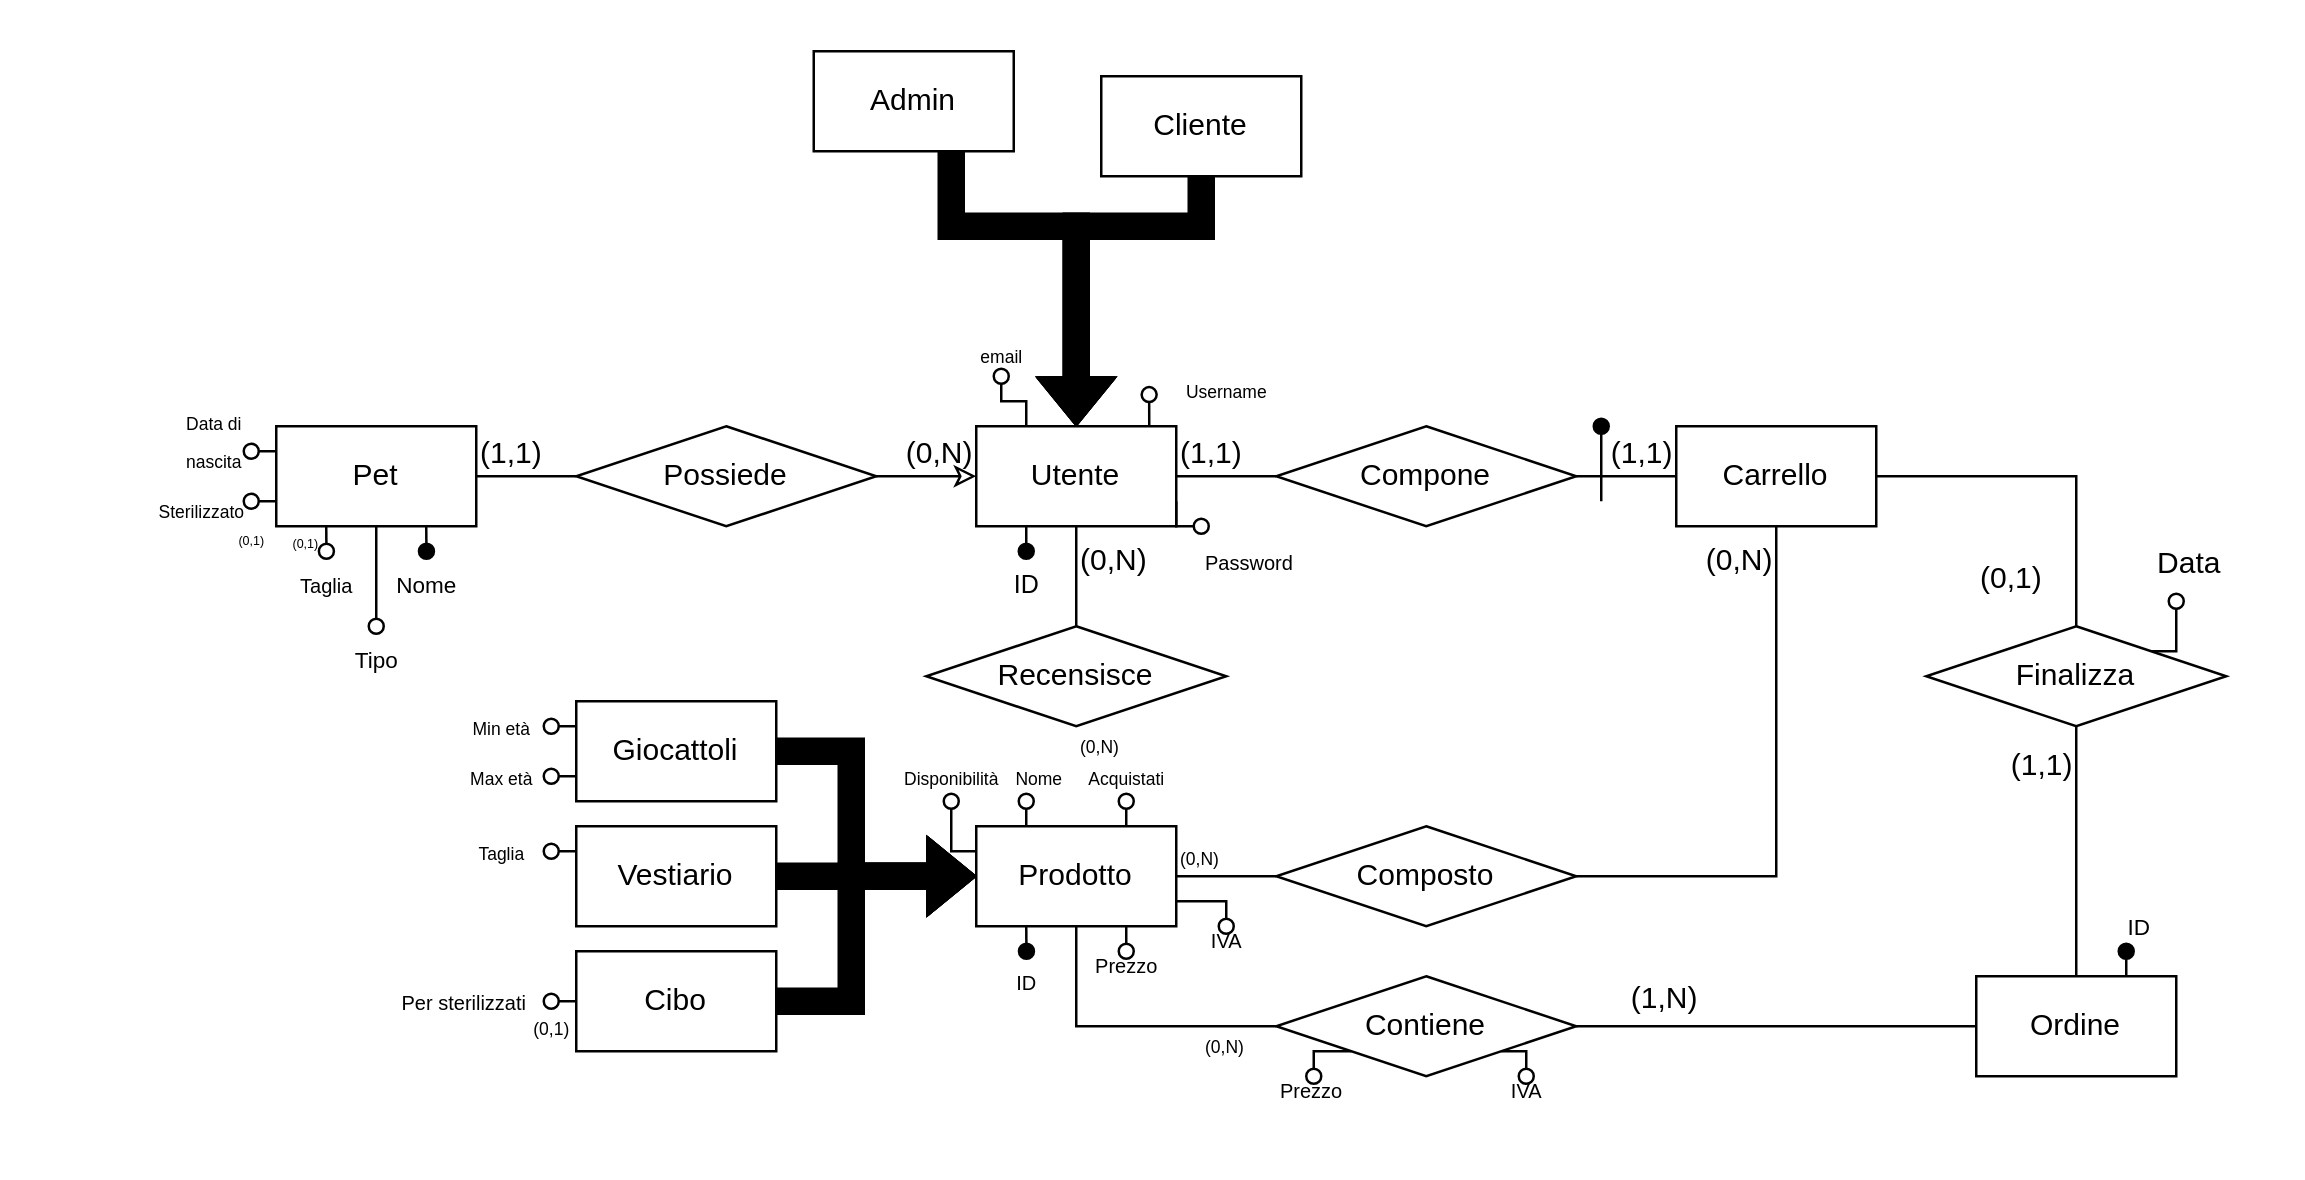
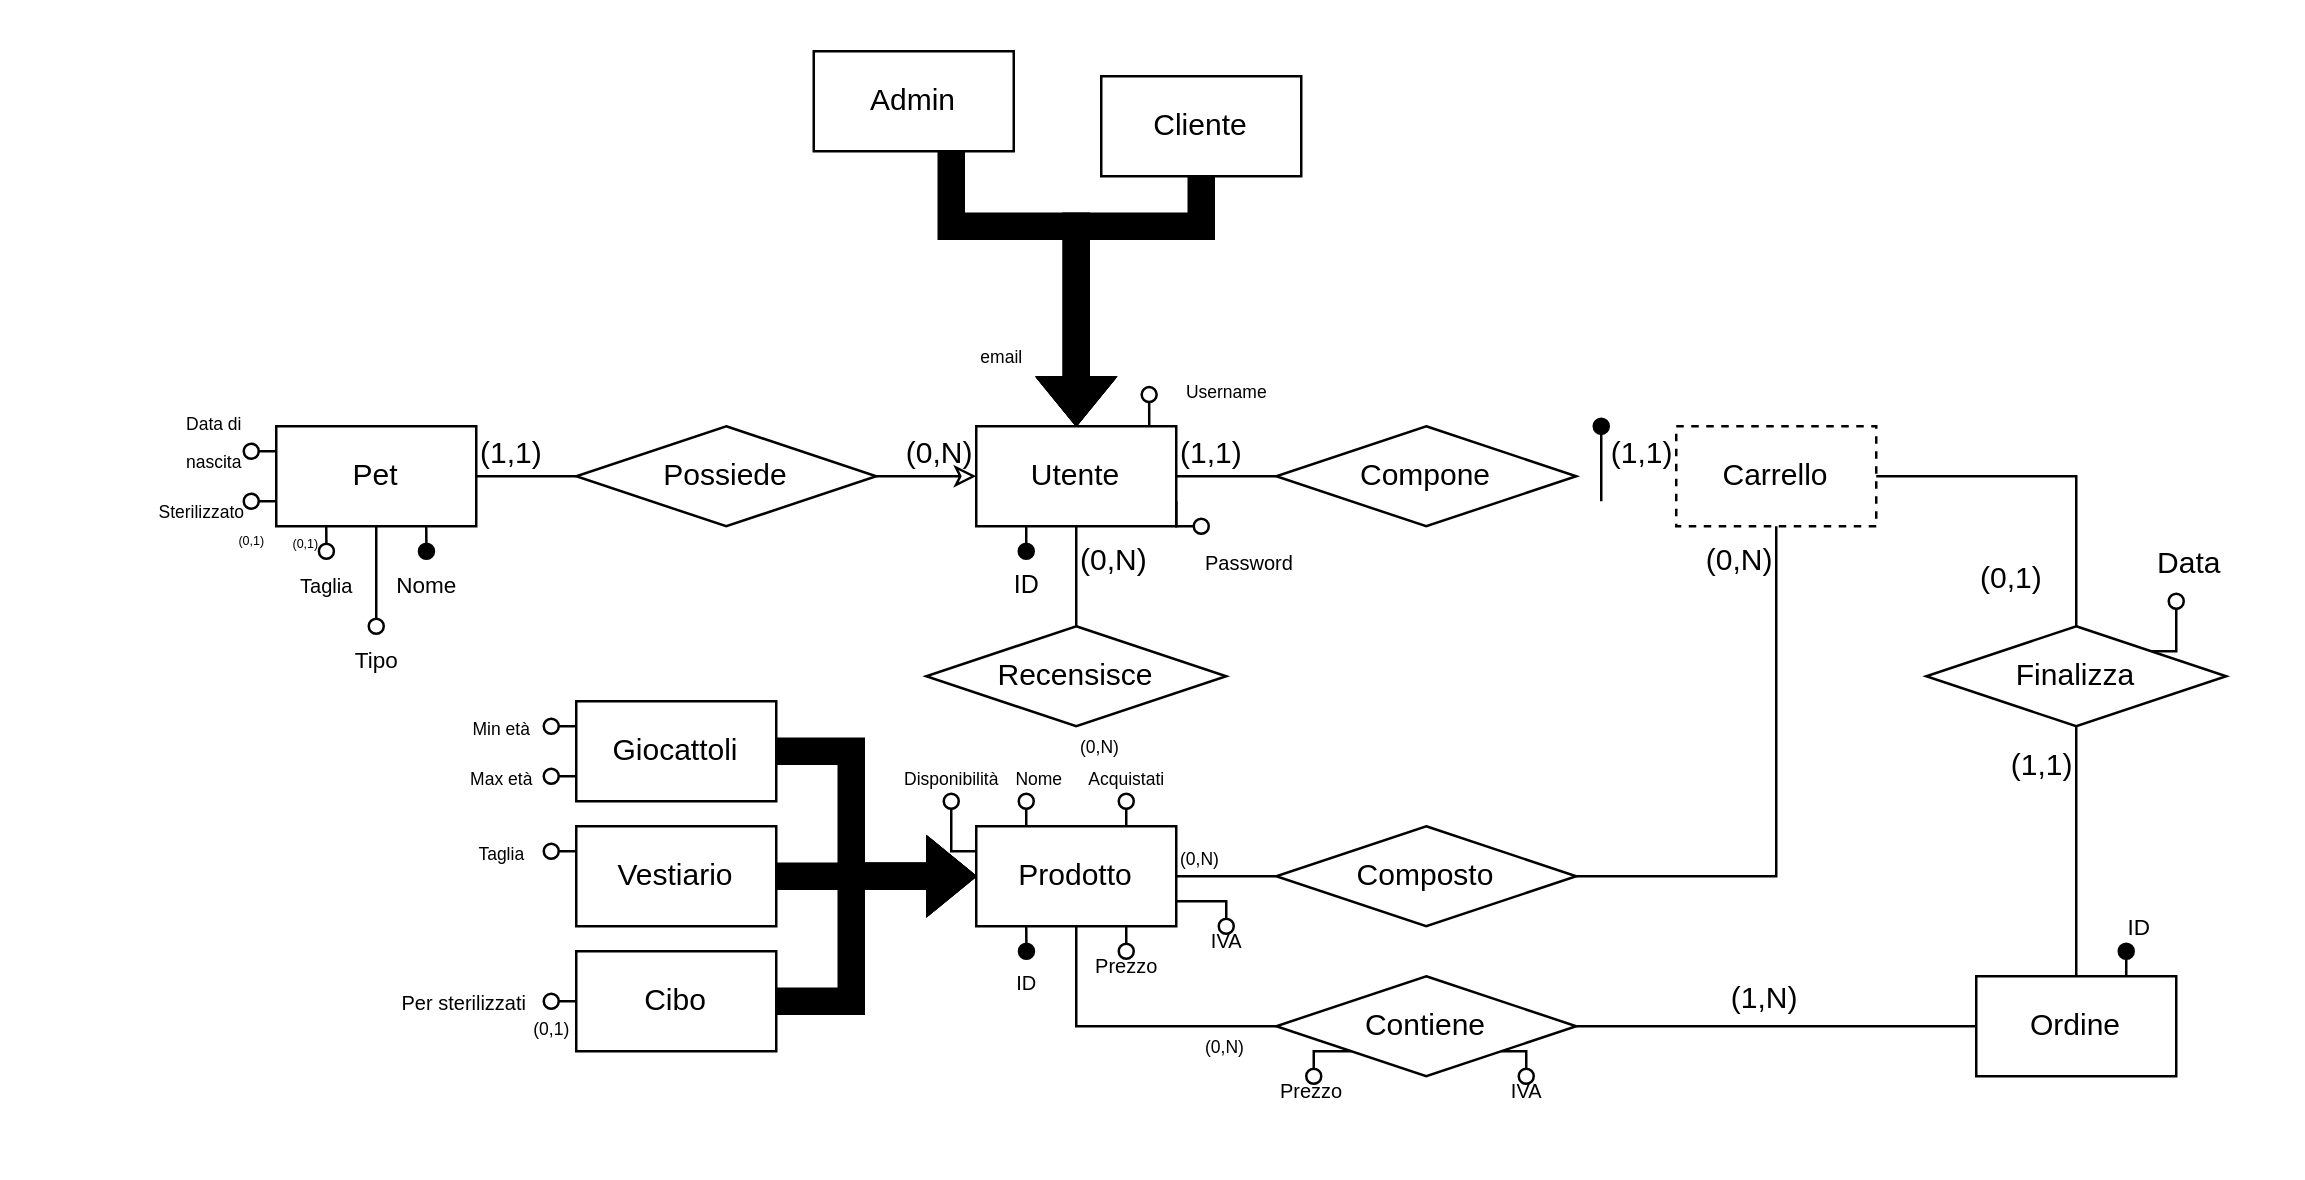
- <mxCell id="4" style="edgeStyle=orthogonalEdgeStyle;rounded=0;orthogonalLoop=1;jettySize=auto;html=1;exitX=0.25;exitY=0;exitDx=0;exitDy=0;endArrow=oval;endFill=0;" parent="1" source="6" target="70" edge="1"><mxGeometry relative="1" as="geometry"><mxPoint x="410" y="160" as="targetPoint" /><Array as="points"><mxPoint x="410" y="160" /><mxPoint x="400" y="160" /></Array></mxGeometry></mxCell>
- <mxCell id="8" value="" style="edgeStyle=orthogonalEdgeStyle;rounded=0;orthogonalLoop=1;jettySize=auto;html=1;endArrow=none;endFill=0;" parent="1" source="9" target="11" edge="1"><mxGeometry relative="1" as="geometry" /></mxCell>
- <mxCell id="11" value="Carrello" style="whiteSpace=wrap;html=1;align=center;" parent="1" vertex="1"><mxGeometry x="670" y="170" width="80" height="40" as="geometry" /></mxCell>
+ <mxCell id="11" value="Carrello" style="whiteSpace=wrap;html=1;align=center;dashed=1;" parent="1" vertex="1"><mxGeometry x="670" y="170" width="80" height="40" as="geometry" /></mxCell>
- <mxCell id="66" value="(1,N)" style="text;html=1;align=right;verticalAlign=bottom;resizable=0;points=[];autosize=1;strokeColor=none;fillColor=none;" parent="1" vertex="1"><mxGeometry x="630" y="378" width="50" height="30" as="geometry" /></mxCell>
+ <mxCell id="66" value="(1,N)" style="text;html=1;align=right;verticalAlign=bottom;resizable=0;points=[];autosize=1;strokeColor=none;fillColor=none;" parent="1" vertex="1"><mxGeometry x="670" y="378" width="50" height="30" as="geometry" /></mxCell>
